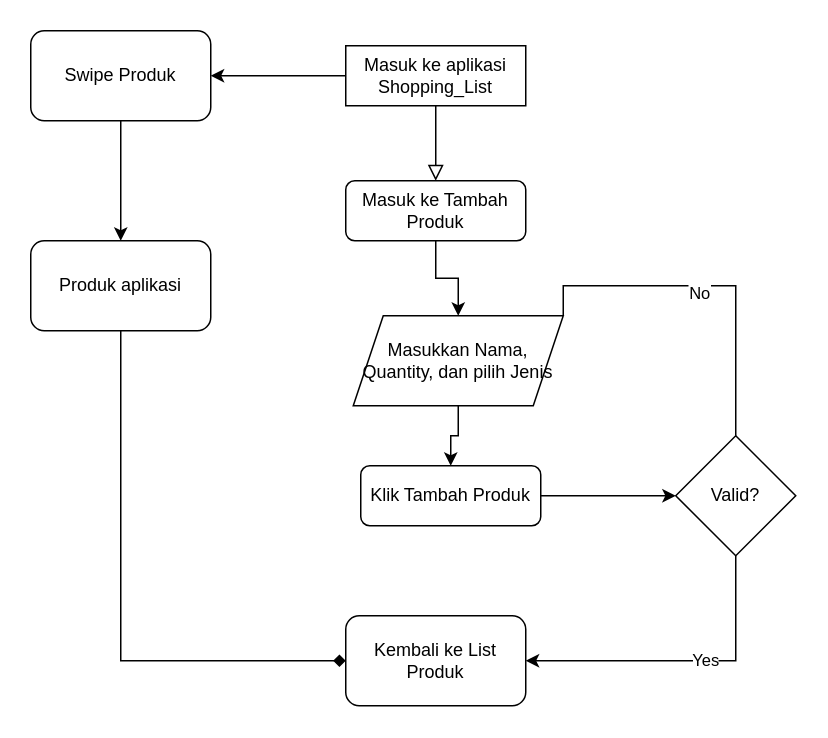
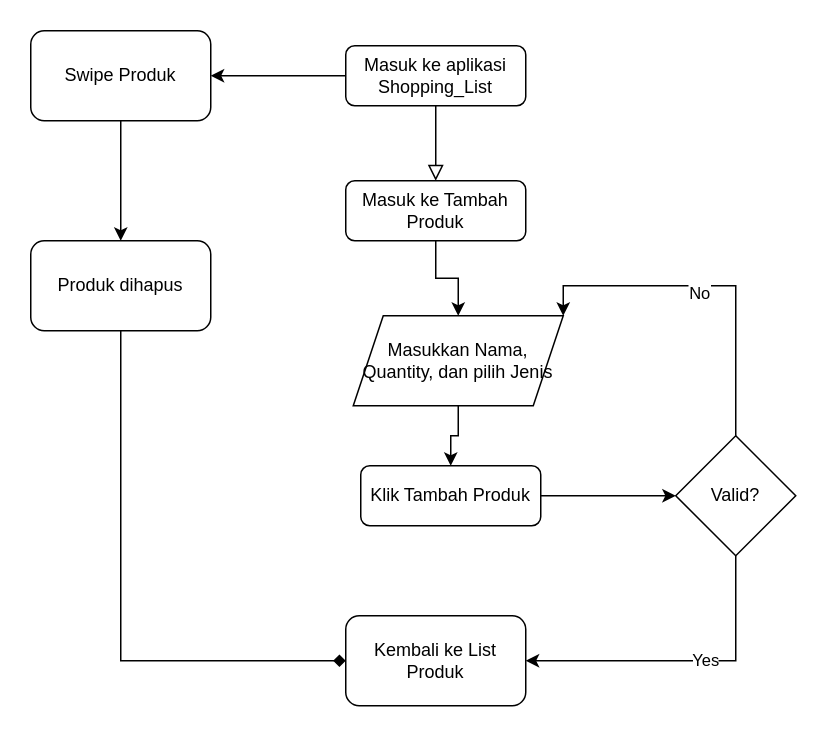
- <mxCell id="4" value="Masuk ke aplikasi Shopping_List" style="whiteSpace=wrap;html=1;fontSize=12;glass=0;strokeWidth=1;shadow=0;rounded=0;" parent="1" vertex="1"><mxGeometry x="230" y="30" width="120" height="40" as="geometry" /></mxCell>
+ <mxCell id="4" value="Masuk ke aplikasi Shopping_List" style="rounded=1;whiteSpace=wrap;html=1;fontSize=12;glass=0;strokeWidth=1;shadow=0;" parent="1" vertex="1"><mxGeometry x="230" y="30" width="120" height="40" as="geometry" /></mxCell>
- <mxCell id="20" value="Produk aplikasi" style="whiteSpace=wrap;html=1;rounded=1;glass=0;strokeWidth=1;shadow=0;" vertex="1" parent="1"><mxGeometry x="20" y="160" width="120" height="60" as="geometry" /></mxCell>
+ <mxCell id="20" value="Produk dihapus" style="whiteSpace=wrap;html=1;rounded=1;glass=0;strokeWidth=1;shadow=0;" vertex="1" parent="1"><mxGeometry x="20" y="160" width="120" height="60" as="geometry" /></mxCell>
- <mxCell id="9" style="edgeStyle=orthogonalEdgeStyle;rounded=0;orthogonalLoop=1;jettySize=auto;html=1;exitX=0.5;exitY=0;exitDx=0;exitDy=0;entryX=1;entryY=0;entryDx=0;entryDy=0;endArrow=none;" edge="1" parent="1" source="13" target="8"><mxGeometry relative="1" as="geometry" /></mxCell>
+ <mxCell id="9" style="edgeStyle=orthogonalEdgeStyle;rounded=0;orthogonalLoop=1;jettySize=auto;html=1;exitX=0.5;exitY=0;exitDx=0;exitDy=0;entryX=1;entryY=0;entryDx=0;entryDy=0;" edge="1" parent="1" source="13" target="8"><mxGeometry relative="1" as="geometry" /></mxCell>
